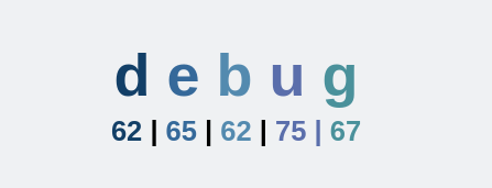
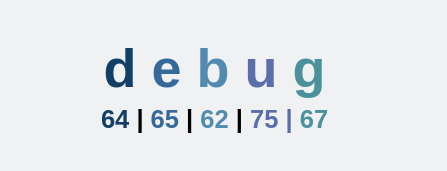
- <mxCell id="3" value="&lt;font style=&quot;background-color: rgb(239 , 241 , 243) ; font-size: 17px&quot;&gt;&lt;font style=&quot;font-size: 17px&quot; color=&quot;#123f67&quot;&gt;62&lt;/font&gt;&lt;font style=&quot;font-size: 17px&quot;&gt;&amp;nbsp;|&amp;nbsp;&lt;/font&gt;&lt;font style=&quot;font-size: 17px&quot; color=&quot;#35699a&quot;&gt;65&lt;/font&gt;&lt;font color=&quot;#c89932&quot; style=&quot;font-size: 17px&quot;&gt;&amp;nbsp;&lt;/font&gt;&lt;font style=&quot;font-size: 17px&quot;&gt;|&amp;nbsp;&lt;/font&gt;&lt;font style=&quot;font-size: 17px&quot; color=&quot;#538aaf&quot;&gt;62&lt;/font&gt;&lt;font style=&quot;font-size: 17px&quot;&gt;&amp;nbsp;|&lt;/font&gt;&lt;span style=&quot;color: rgb(90 , 110 , 171)&quot;&gt;&amp;nbsp;75 | &lt;/span&gt;&lt;font color=&quot;#4a919b&quot;&gt;67&lt;/font&gt;&lt;/font&gt;" style="text;html=1;strokeColor=none;fillColor=none;align=center;verticalAlign=middle;whiteSpace=wrap;rounded=0;fontStyle=1" parent="1" vertex="1"><mxGeometry x="25" y="68" width="236" height="24" as="geometry" /></mxCell>
+ <mxCell id="3" value="&lt;font style=&quot;background-color: rgb(239 , 241 , 243) ; font-size: 17px&quot;&gt;&lt;font style=&quot;font-size: 17px&quot; color=&quot;#123f67&quot;&gt;64&lt;/font&gt;&lt;font style=&quot;font-size: 17px&quot;&gt;&amp;nbsp;|&amp;nbsp;&lt;/font&gt;&lt;font style=&quot;font-size: 17px&quot; color=&quot;#35699a&quot;&gt;65&lt;/font&gt;&lt;font color=&quot;#c89932&quot; style=&quot;font-size: 17px&quot;&gt;&amp;nbsp;&lt;/font&gt;&lt;font style=&quot;font-size: 17px&quot;&gt;|&amp;nbsp;&lt;/font&gt;&lt;font style=&quot;font-size: 17px&quot; color=&quot;#538aaf&quot;&gt;62&lt;/font&gt;&lt;font style=&quot;font-size: 17px&quot;&gt;&amp;nbsp;|&lt;/font&gt;&lt;span style=&quot;color: rgb(90 , 110 , 171)&quot;&gt;&amp;nbsp;75 | &lt;/span&gt;&lt;font color=&quot;#4a919b&quot;&gt;67&lt;/font&gt;&lt;/font&gt;" style="text;html=1;strokeColor=none;fillColor=none;align=center;verticalAlign=middle;whiteSpace=wrap;rounded=0;fontStyle=1" parent="1" vertex="1"><mxGeometry x="25" y="68" width="236" height="24" as="geometry" /></mxCell>
